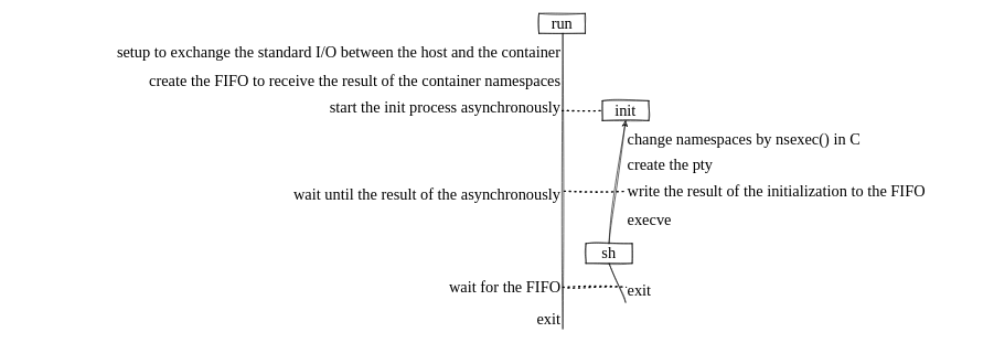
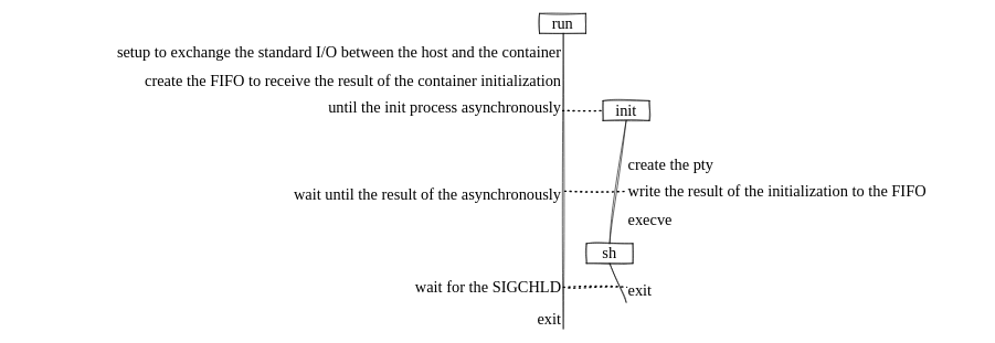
- <mxCell id="19" value="&lt;span style=&quot;font-size: 24px;&quot;&gt;create the FIFO to receive the result of the container namespaces&lt;/span&gt;" style="text;html=1;align=right;verticalAlign=middle;whiteSpace=wrap;rounded=0;fontFamily=Architects Daughter;fontSource=https%3A%2F%2Ffonts.googleapis.com%2Fcss%3Ffamily%3DArchitects%2BDaughter;sketch=1;curveFitting=1;jiggle=2;strokeColor=none;" parent="2" vertex="1"><mxGeometry x="50" y="80" width="778.5" height="43" as="geometry" /></mxCell>
+ <mxCell id="19" value="&lt;span style=&quot;font-size: 24px;&quot;&gt;create the FIFO to receive the result of the container initialization&lt;/span&gt;" style="text;html=1;align=right;verticalAlign=middle;whiteSpace=wrap;rounded=0;fontFamily=Architects Daughter;fontSource=https%3A%2F%2Ffonts.googleapis.com%2Fcss%3Ffamily%3DArchitects%2BDaughter;sketch=1;curveFitting=1;jiggle=2;strokeColor=none;" parent="2" vertex="1"><mxGeometry x="50" y="80" width="778.5" height="43" as="geometry" /></mxCell>
- <mxCell id="6" value="&lt;span style=&quot;font-size: 24px;&quot;&gt;start the init process asynchronously&lt;/span&gt;" style="text;html=1;align=right;verticalAlign=middle;whiteSpace=wrap;rounded=0;fontFamily=Architects Daughter;fontSource=https%3A%2F%2Ffonts.googleapis.com%2Fcss%3Ffamily%3DArchitects%2BDaughter;sketch=1;curveFitting=1;jiggle=2;strokeColor=none;" parent="2" vertex="1"><mxGeometry x="390.5" y="123" width="438" height="40" as="geometry" /></mxCell>
+ <mxCell id="6" value="&lt;span style=&quot;font-size: 24px;&quot;&gt;until the init process asynchronously&lt;/span&gt;" style="text;html=1;align=right;verticalAlign=middle;whiteSpace=wrap;rounded=0;fontFamily=Architects Daughter;fontSource=https%3A%2F%2Ffonts.googleapis.com%2Fcss%3Ffamily%3DArchitects%2BDaughter;sketch=1;curveFitting=1;jiggle=2;strokeColor=none;" parent="2" vertex="1"><mxGeometry x="390.5" y="123" width="438" height="40" as="geometry" /></mxCell>
- <mxCell id="8" value="" style="endArrow=classic;html=1;rounded=0;sketch=1;hachureGap=4;jiggle=2;curveFitting=1;fontFamily=Architects Daughter;fontSource=https%3A%2F%2Ffonts.googleapis.com%2Fcss%3Ffamily%3DArchitects%2BDaughter;entryX=0.5;entryY=1;entryDx=0;entryDy=0;exitX=0.5;exitY=0;exitDx=0;exitDy=0;" parent="2" source="20" target="14" edge="1"><mxGeometry width="50" height="50" relative="1" as="geometry"><mxPoint x="938" y="369" as="sourcePoint" /><mxPoint x="932.33" y="172.0" as="targetPoint" /></mxGeometry></mxCell>
+ <mxCell id="8" value="" style="endArrow=none;html=1;rounded=0;sketch=1;hachureGap=4;jiggle=2;curveFitting=1;fontFamily=Architects Daughter;fontSource=https%3A%2F%2Ffonts.googleapis.com%2Fcss%3Ffamily%3DArchitects%2BDaughter;entryX=0.5;entryY=1;entryDx=0;entryDy=0;exitX=0.5;exitY=0;exitDx=0;exitDy=0;" parent="2" source="20" target="14" edge="1"><mxGeometry width="50" height="50" relative="1" as="geometry"><mxPoint x="938" y="369" as="sourcePoint" /><mxPoint x="932.33" y="172.0" as="targetPoint" /></mxGeometry></mxCell>
- <mxCell id="9" value="&lt;font style=&quot;font-size: 24px;&quot;&gt;change namespaces by nsexec() in C&lt;/font&gt;" style="text;html=1;align=left;verticalAlign=middle;whiteSpace=wrap;rounded=0;fontFamily=Architects Daughter;fontSource=https%3A%2F%2Ffonts.googleapis.com%2Fcss%3Ffamily%3DArchitects%2BDaughter;sketch=1;curveFitting=1;jiggle=2;strokeColor=none;" parent="2" vertex="1"><mxGeometry x="926" y="172" width="424" height="37" as="geometry" /></mxCell>
- <mxCell id="3" value="&lt;font style=&quot;font-size: 24px;&quot;&gt;wait for the FIFO&lt;/font&gt;" style="text;html=1;align=right;verticalAlign=middle;whiteSpace=wrap;rounded=0;fontFamily=Architects Daughter;fontSource=https%3A%2F%2Ffonts.googleapis.com%2Fcss%3Ffamily%3DArchitects%2BDaughter;sketch=1;curveFitting=1;jiggle=2;strokeColor=none;" parent="2" vertex="1"><mxGeometry x="560" y="394" width="268.5" height="40" as="geometry" /></mxCell>
+ <mxCell id="3" value="&lt;font style=&quot;font-size: 24px;&quot;&gt;wait for the SIGCHLD&lt;/font&gt;" style="text;html=1;align=right;verticalAlign=middle;whiteSpace=wrap;rounded=0;fontFamily=Architects Daughter;fontSource=https%3A%2F%2Ffonts.googleapis.com%2Fcss%3Ffamily%3DArchitects%2BDaughter;sketch=1;curveFitting=1;jiggle=2;strokeColor=none;" parent="2" vertex="1"><mxGeometry x="560" y="394" width="268.5" height="40" as="geometry" /></mxCell>
